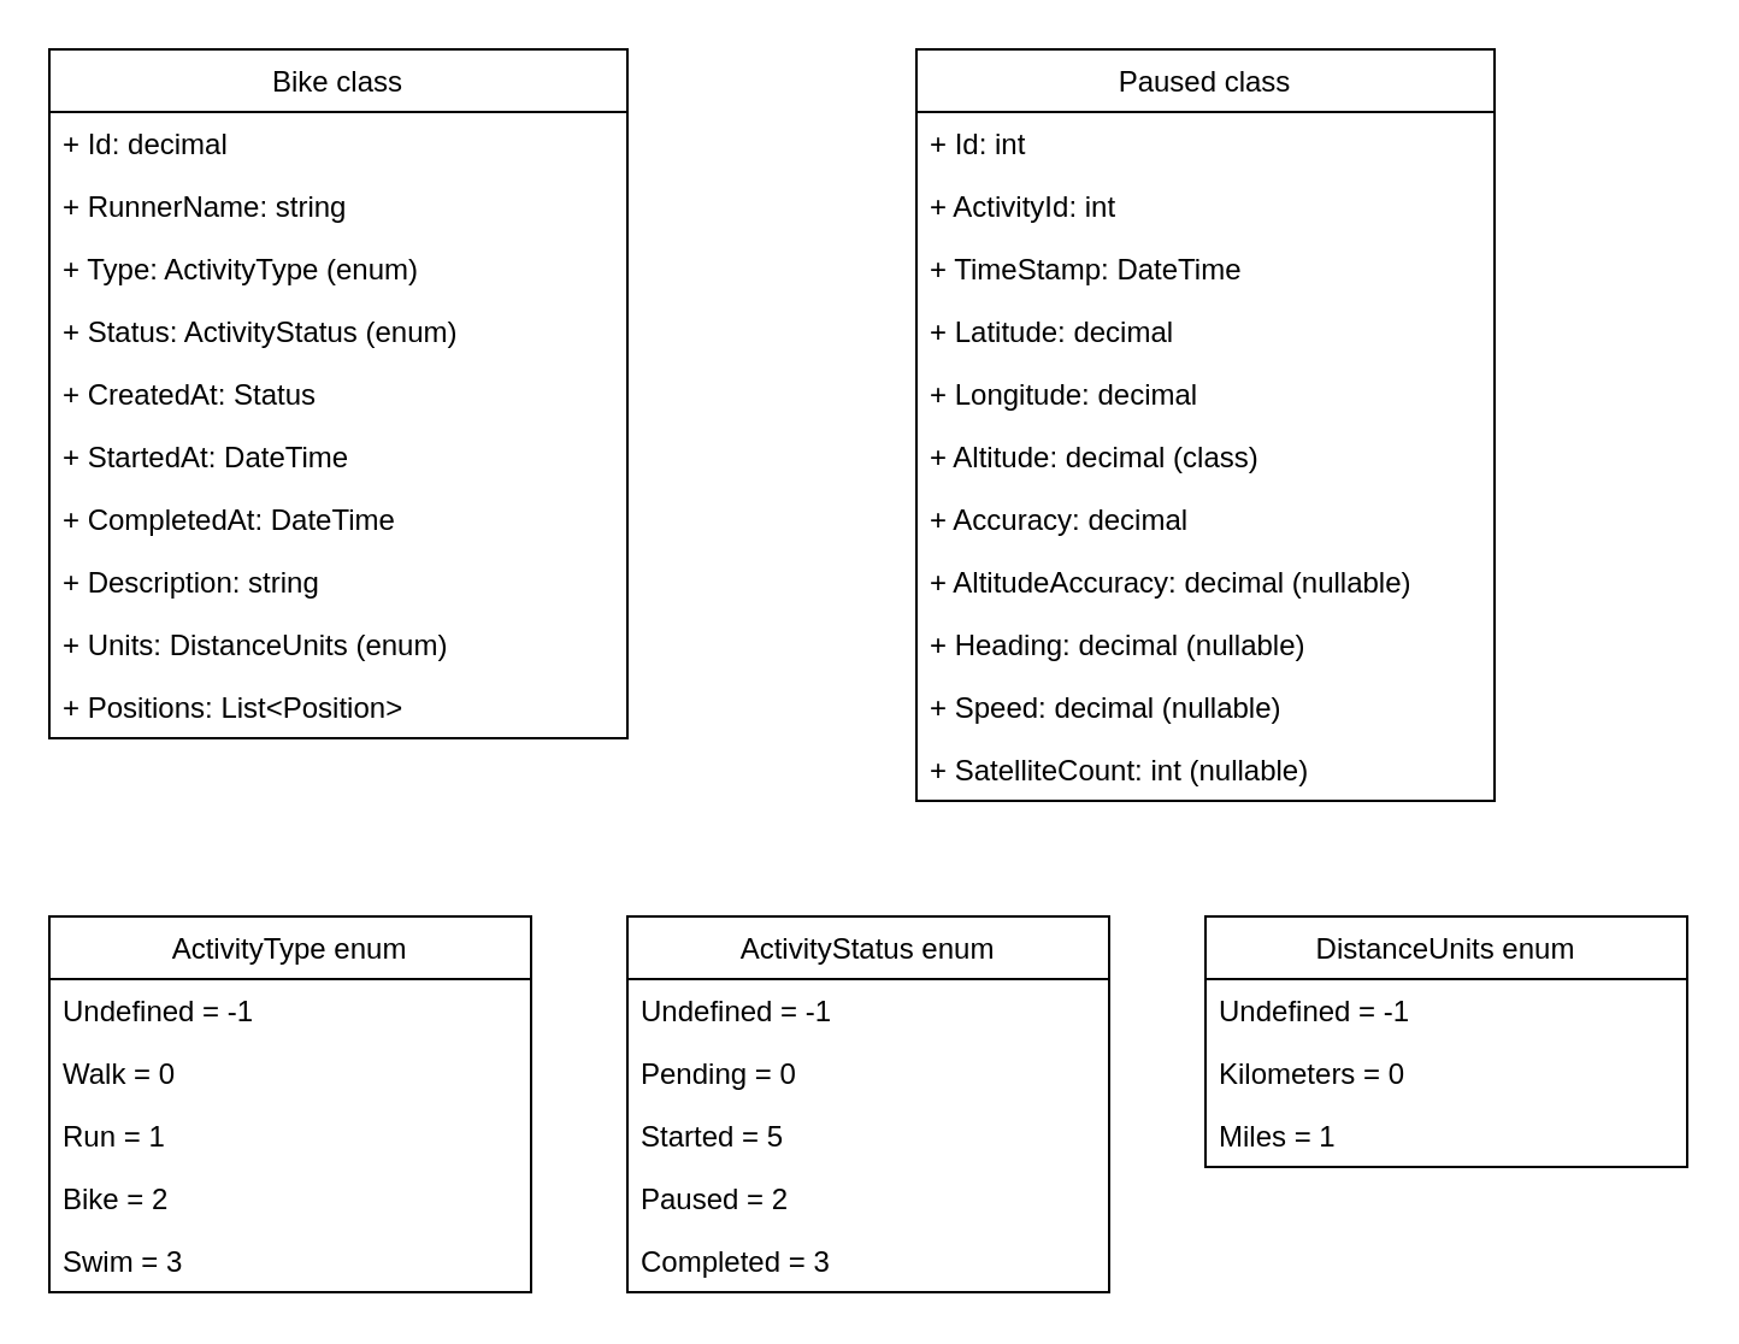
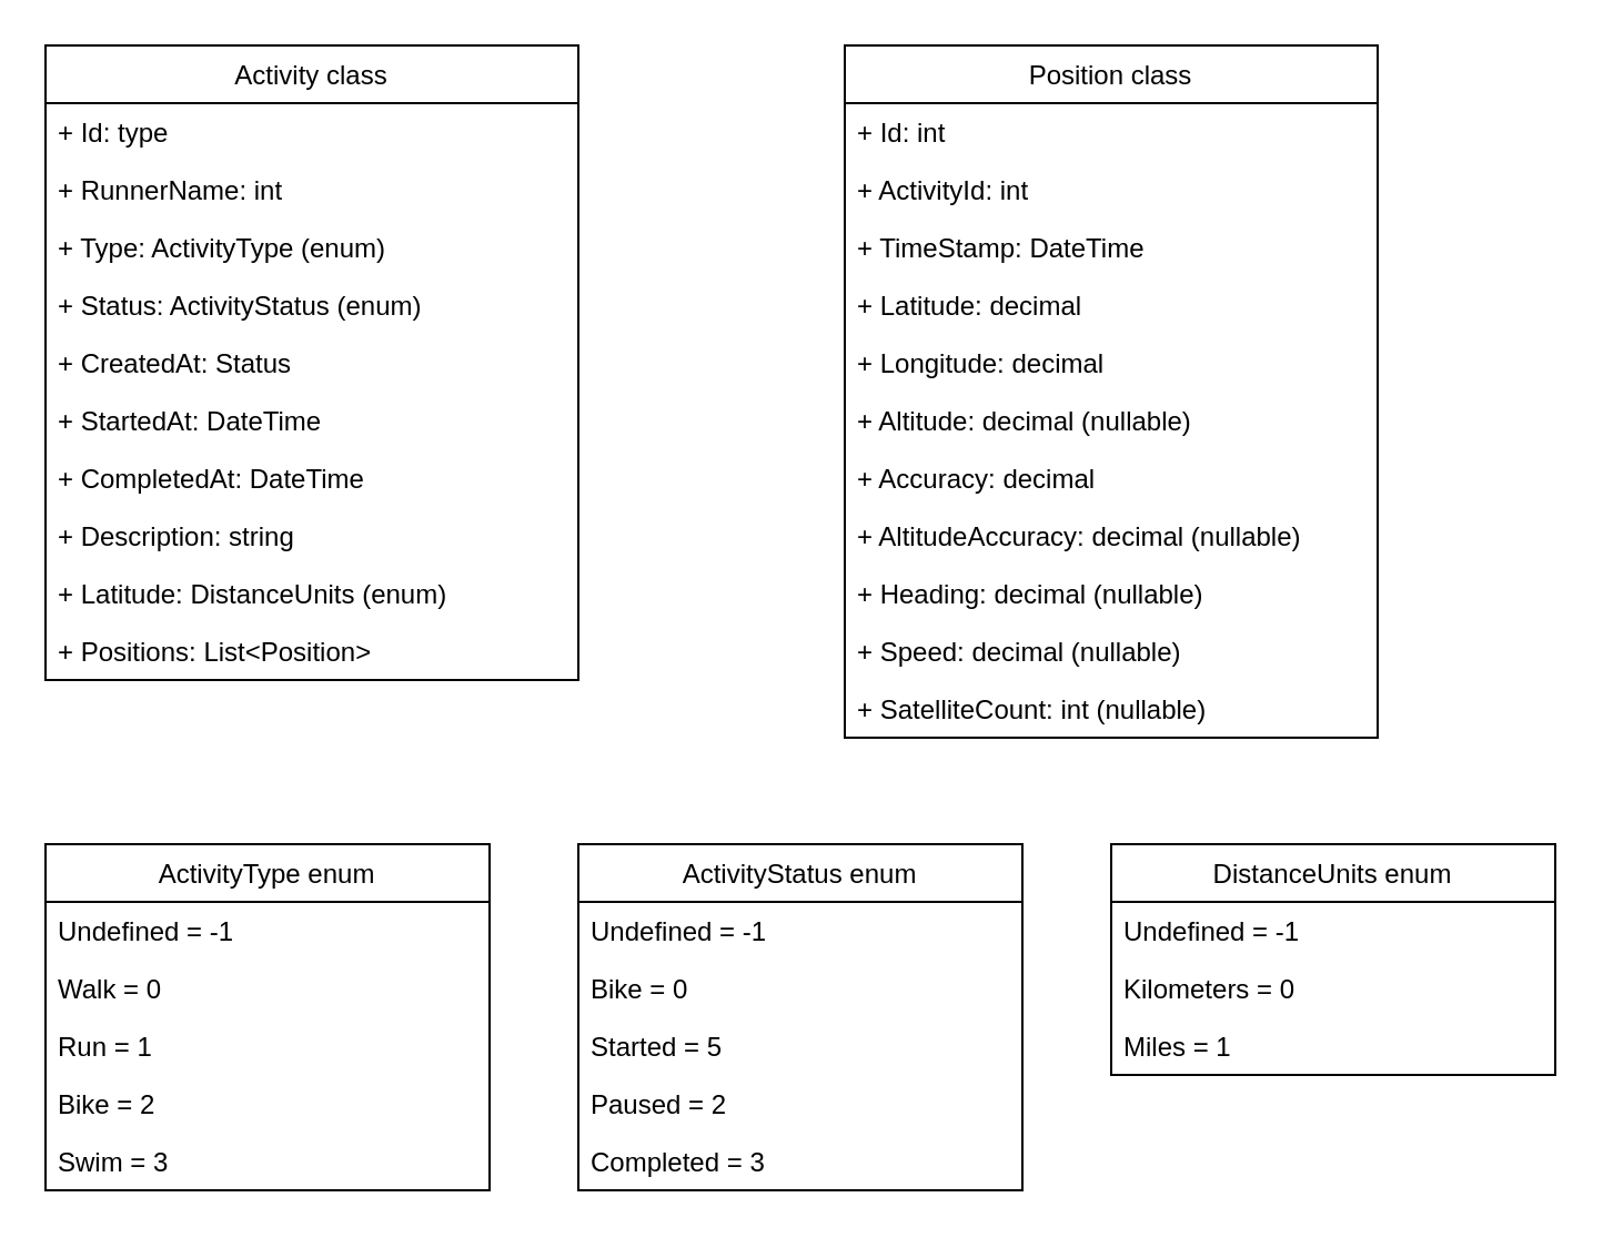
- <mxCell id="2" value="Bike class" style="swimlane;fontStyle=0;childLayout=stackLayout;horizontal=1;startSize=26;fillColor=none;horizontalStack=0;resizeParent=1;resizeParentMax=0;resizeLast=0;collapsible=1;marginBottom=0;" parent="1" vertex="1"><mxGeometry x="20" y="20" width="240" height="286" as="geometry"><mxRectangle x="40" y="40" width="100" height="26" as="alternateBounds" /></mxGeometry></mxCell>
+ <mxCell id="2" value="Activity class" style="swimlane;fontStyle=0;childLayout=stackLayout;horizontal=1;startSize=26;fillColor=none;horizontalStack=0;resizeParent=1;resizeParentMax=0;resizeLast=0;collapsible=1;marginBottom=0;" parent="1" vertex="1"><mxGeometry x="20" y="20" width="240" height="286" as="geometry"><mxRectangle x="40" y="40" width="100" height="26" as="alternateBounds" /></mxGeometry></mxCell>
- <mxCell id="13" value="Paused class" style="swimlane;fontStyle=0;childLayout=stackLayout;horizontal=1;startSize=26;fillColor=none;horizontalStack=0;resizeParent=1;resizeParentMax=0;resizeLast=0;collapsible=1;marginBottom=0;" parent="1" vertex="1"><mxGeometry x="380" y="20" width="240" height="312" as="geometry" /></mxCell>
+ <mxCell id="13" value="Position class" style="swimlane;fontStyle=0;childLayout=stackLayout;horizontal=1;startSize=26;fillColor=none;horizontalStack=0;resizeParent=1;resizeParentMax=0;resizeLast=0;collapsible=1;marginBottom=0;" parent="1" vertex="1"><mxGeometry x="380" y="20" width="240" height="312" as="geometry" /></mxCell>
- <mxCell id="3" value="+ Id: decimal" style="text;strokeColor=none;fillColor=none;align=left;verticalAlign=top;spacingLeft=4;spacingRight=4;overflow=hidden;rotatable=0;points=[[0,0.5],[1,0.5]];portConstraint=eastwest;" parent="2" vertex="1"><mxGeometry y="26" width="240" height="26" as="geometry" /></mxCell>
+ <mxCell id="3" value="+ Id: type" style="text;strokeColor=none;fillColor=none;align=left;verticalAlign=top;spacingLeft=4;spacingRight=4;overflow=hidden;rotatable=0;points=[[0,0.5],[1,0.5]];portConstraint=eastwest;" parent="2" vertex="1"><mxGeometry y="26" width="240" height="26" as="geometry" /></mxCell>
- <mxCell id="4" value="+ RunnerName: string" style="text;strokeColor=none;fillColor=none;align=left;verticalAlign=top;spacingLeft=4;spacingRight=4;overflow=hidden;rotatable=0;points=[[0,0.5],[1,0.5]];portConstraint=eastwest;" parent="2" vertex="1"><mxGeometry y="52" width="240" height="26" as="geometry" /></mxCell>
+ <mxCell id="4" value="+ RunnerName: int" style="text;strokeColor=none;fillColor=none;align=left;verticalAlign=top;spacingLeft=4;spacingRight=4;overflow=hidden;rotatable=0;points=[[0,0.5],[1,0.5]];portConstraint=eastwest;" parent="2" vertex="1"><mxGeometry y="52" width="240" height="26" as="geometry" /></mxCell>
- <mxCell id="19" value="+ Altitude: decimal (class)" style="text;strokeColor=none;fillColor=none;align=left;verticalAlign=top;spacingLeft=4;spacingRight=4;overflow=hidden;rotatable=0;points=[[0,0.5],[1,0.5]];portConstraint=eastwest;" parent="13" vertex="1"><mxGeometry y="156" width="240" height="26" as="geometry" /></mxCell>
+ <mxCell id="19" value="+ Altitude: decimal (nullable)" style="text;strokeColor=none;fillColor=none;align=left;verticalAlign=top;spacingLeft=4;spacingRight=4;overflow=hidden;rotatable=0;points=[[0,0.5],[1,0.5]];portConstraint=eastwest;" parent="13" vertex="1"><mxGeometry y="156" width="240" height="26" as="geometry" /></mxCell>
- <mxCell id="11" value="+ Units: DistanceUnits (enum)&#10;" style="text;strokeColor=none;fillColor=none;align=left;verticalAlign=top;spacingLeft=4;spacingRight=4;overflow=hidden;rotatable=0;points=[[0,0.5],[1,0.5]];portConstraint=eastwest;" parent="2" vertex="1"><mxGeometry y="234" width="240" height="26" as="geometry" /></mxCell>
+ <mxCell id="11" value="+ Latitude: DistanceUnits (enum)&#10;" style="text;strokeColor=none;fillColor=none;align=left;verticalAlign=top;spacingLeft=4;spacingRight=4;overflow=hidden;rotatable=0;points=[[0,0.5],[1,0.5]];portConstraint=eastwest;" parent="2" vertex="1"><mxGeometry y="234" width="240" height="26" as="geometry" /></mxCell>
- <mxCell id="33" value="Pending = 0" style="text;strokeColor=none;fillColor=none;align=left;verticalAlign=top;spacingLeft=4;spacingRight=4;overflow=hidden;rotatable=0;points=[[0,0.5],[1,0.5]];portConstraint=eastwest;" parent="31" vertex="1"><mxGeometry y="52" width="200" height="26" as="geometry" /></mxCell>
+ <mxCell id="33" value="Bike = 0" style="text;strokeColor=none;fillColor=none;align=left;verticalAlign=top;spacingLeft=4;spacingRight=4;overflow=hidden;rotatable=0;points=[[0,0.5],[1,0.5]];portConstraint=eastwest;" parent="31" vertex="1"><mxGeometry y="52" width="200" height="26" as="geometry" /></mxCell>
